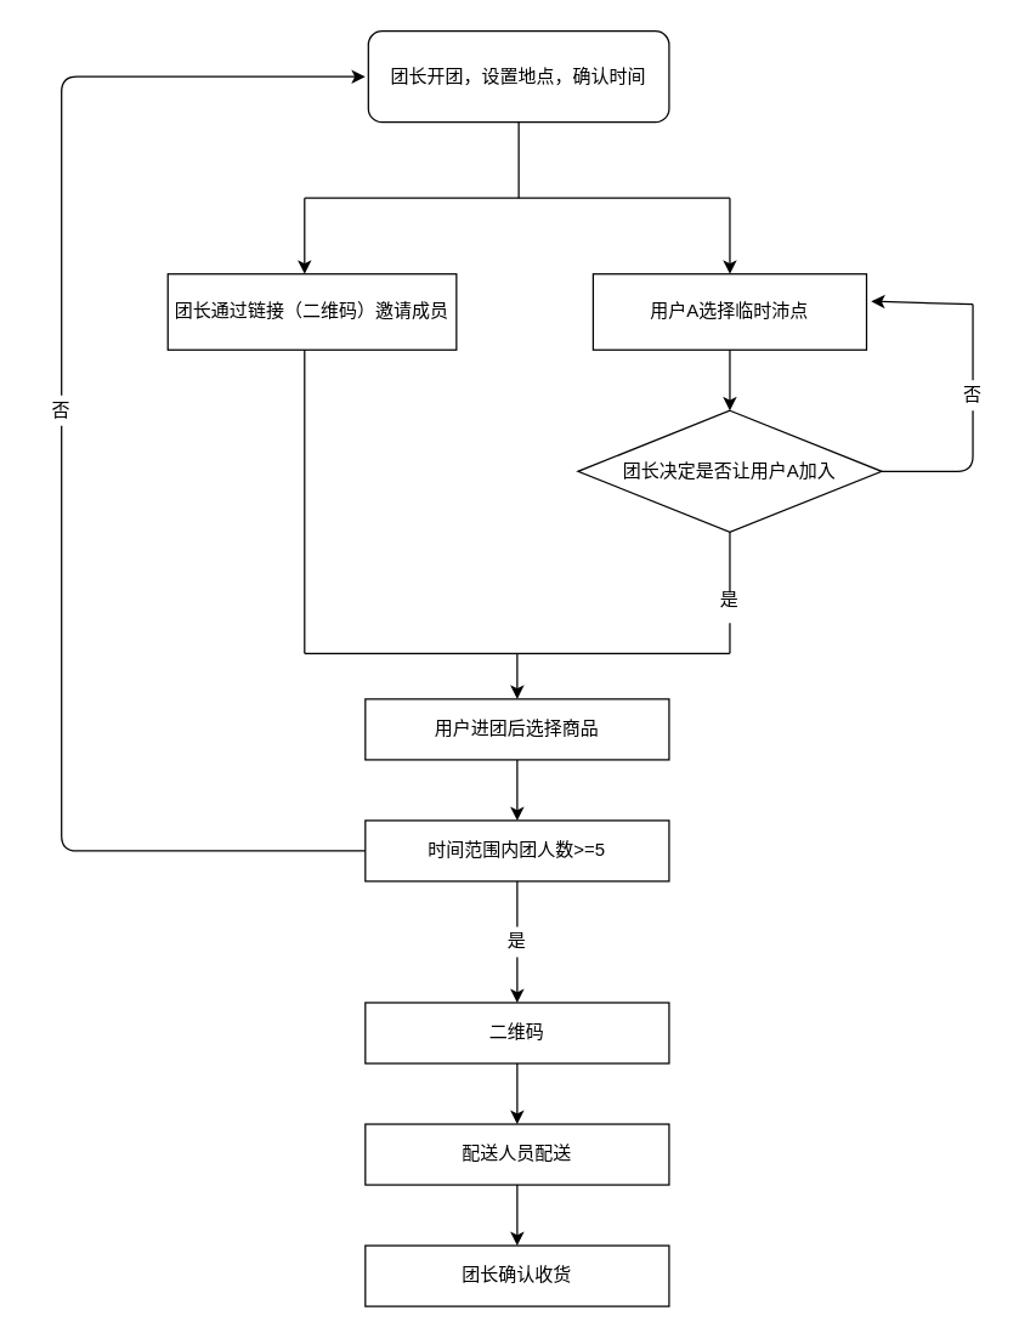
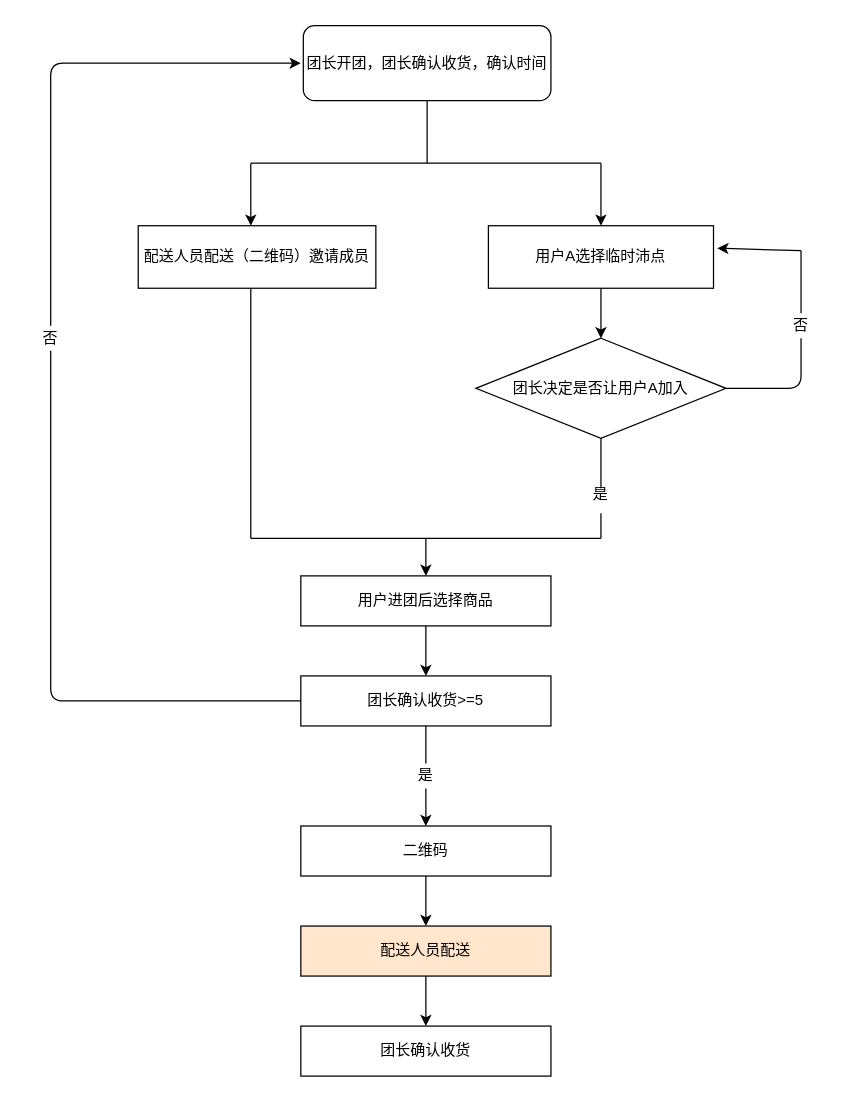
- <mxCell id="2" value="团长开团，设置地点，确认时间" style="rounded=1;whiteSpace=wrap;html=1;" vertex="1" parent="1"><mxGeometry x="242" y="20" width="198" height="60" as="geometry" /></mxCell>
+ <mxCell id="2" value="团长开团，团长确认收货，确认时间" style="rounded=1;whiteSpace=wrap;html=1;" vertex="1" parent="1"><mxGeometry x="242" y="20" width="198" height="60" as="geometry" /></mxCell>
- <mxCell id="7" value="团长通过链接（二维码）邀请成员" style="rounded=0;whiteSpace=wrap;html=1;" vertex="1" parent="1"><mxGeometry x="110" y="180" width="190" height="50" as="geometry" /></mxCell>
+ <mxCell id="7" value="配送人员配送（二维码）邀请成员" style="rounded=0;whiteSpace=wrap;html=1;" vertex="1" parent="1"><mxGeometry x="110" y="180" width="190" height="50" as="geometry" /></mxCell>
- <mxCell id="23" value="时间范围内团人数&amp;gt;=5" style="rounded=0;whiteSpace=wrap;html=1;" vertex="1" parent="1"><mxGeometry x="240" y="540" width="200" height="40" as="geometry" /></mxCell>
+ <mxCell id="23" value="团长确认收货&amp;gt;=5" style="rounded=0;whiteSpace=wrap;html=1;" vertex="1" parent="1"><mxGeometry x="240" y="540" width="200" height="40" as="geometry" /></mxCell>
- <mxCell id="29" value="配送人员配送" style="rounded=0;whiteSpace=wrap;html=1;" vertex="1" parent="1"><mxGeometry x="240" y="740" width="200" height="40" as="geometry" /></mxCell>
+ <mxCell id="29" value="配送人员配送" style="rounded=0;whiteSpace=wrap;html=1;fillColor=#ffe6cc;" vertex="1" parent="1"><mxGeometry x="240" y="740" width="200" height="40" as="geometry" /></mxCell>
